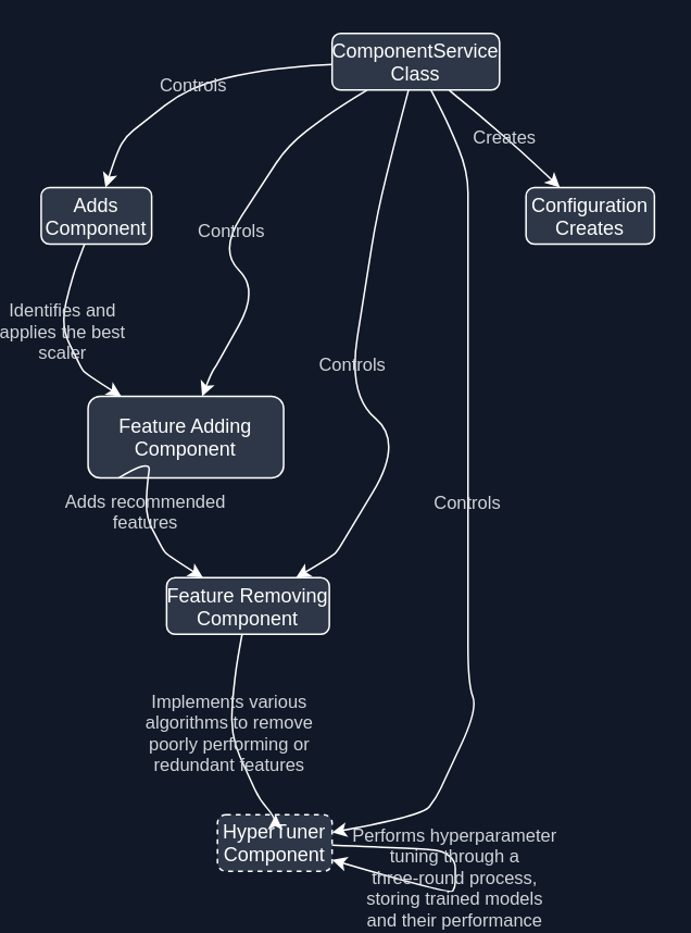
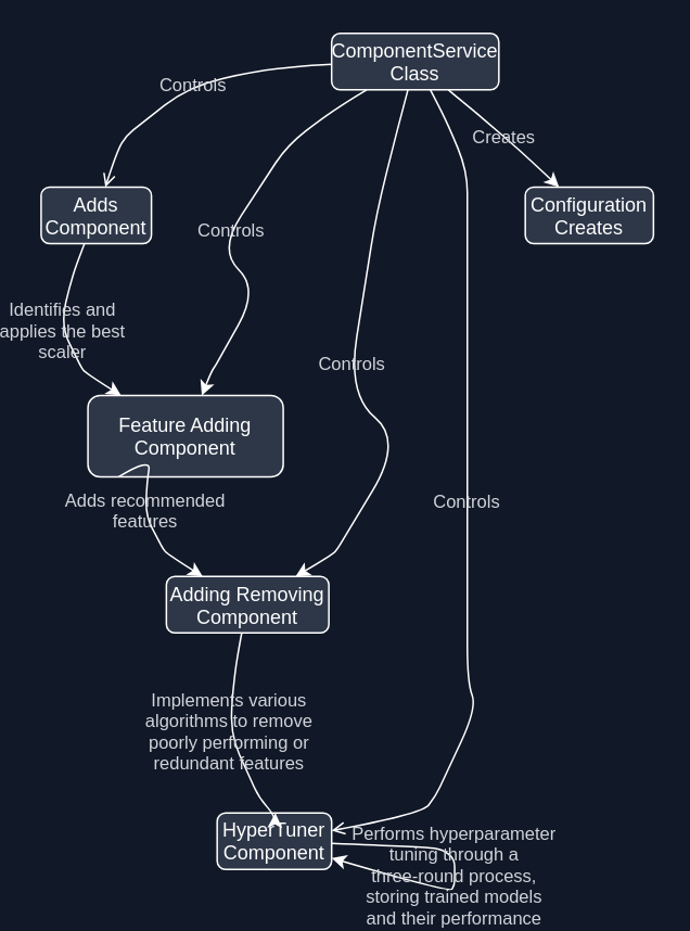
- <mxCell id="9" value="Controls" style="strokeColor=#FFFFFF;fontColor=#D1D5DB;curved=1;labelBackgroundColor=none;text-align=left;" parent="1" source="7" target="2" edge="1"><mxGeometry relative="1" as="geometry"><mxPoint x="59.63" y="111.12" as="sourcePoint" /><mxPoint x="63.296" y="101.6" as="targetPoint" /><Array as="points"><mxPoint x="188.75" y="39.41" /><mxPoint x="154.01" y="42.9" /><mxPoint x="111.705" y="52.35" /><mxPoint x="81.438" y="76.2" /><mxPoint x="73.252" y="82.65" /><mxPoint x="67.399" y="92.24" /></Array></mxGeometry></mxCell>
+ <mxCell id="9" value="Controls" style="strokeColor=#FFFFFF;fontColor=#D1D5DB;curved=1;labelBackgroundColor=none;text-align=left;endArrow=open;" parent="1" source="7" target="2" edge="1"><mxGeometry relative="1" as="geometry"><mxPoint x="59.63" y="111.12" as="sourcePoint" /><mxPoint x="63.296" y="101.6" as="targetPoint" /><Array as="points"><mxPoint x="188.75" y="39.41" /><mxPoint x="154.01" y="42.9" /><mxPoint x="111.705" y="52.35" /><mxPoint x="81.438" y="76.2" /><mxPoint x="73.252" y="82.65" /><mxPoint x="67.399" y="92.24" /></Array></mxGeometry></mxCell>
- <mxCell id="4" value="Feature Removing&#10;Component" style="rounded=1;strokeColor=#FFFFFF;fillColor=#2D3748;fontColor=#FFFFFF;" parent="1" vertex="1"><mxGeometry x="97.75" y="353.667" width="99.84" height="34.667" as="geometry" /></mxCell>
+ <mxCell id="4" value="Adding Removing&#10;Component" style="rounded=1;strokeColor=#FFFFFF;fillColor=#2D3748;fontColor=#FFFFFF;" parent="1" vertex="1"><mxGeometry x="97.75" y="353.667" width="99.84" height="34.667" as="geometry" /></mxCell>
- <mxCell id="12" value="Controls" style="strokeColor=#FFFFFF;fontColor=#D1D5DB;curved=1;labelBackgroundColor=none;text-align=left;" parent="1" source="7" target="5" edge="1"><mxGeometry relative="1" as="geometry"><mxPoint x="238.5" y="516.257" as="sourcePoint" /><mxPoint x="245.83" y="508.924" as="targetPoint" /><Array as="points"><mxPoint x="261.86" y="58.27" /><mxPoint x="271.09" y="76.53" /><mxPoint x="282.67" y="104.66" /><mxPoint x="282.67" y="130.8" /><mxPoint x="282.67" y="130.8" /><mxPoint x="282.67" y="130.8" /><mxPoint x="282.67" y="372" /><mxPoint x="282.67" y="419.08" /><mxPoint x="288.58" y="434.34" /><mxPoint x="268.67" y="477" /><mxPoint x="263.2" y="488.697" /><mxPoint x="254.59" y="499.679" /></Array></mxGeometry></mxCell>
+ <mxCell id="12" value="Controls" style="strokeColor=#FFFFFF;fontColor=#D1D5DB;curved=1;labelBackgroundColor=none;text-align=left;endArrow=open;" parent="1" source="7" target="5" edge="1"><mxGeometry relative="1" as="geometry"><mxPoint x="238.5" y="516.257" as="sourcePoint" /><mxPoint x="245.83" y="508.924" as="targetPoint" /><Array as="points"><mxPoint x="261.86" y="58.27" /><mxPoint x="271.09" y="76.53" /><mxPoint x="282.67" y="104.66" /><mxPoint x="282.67" y="130.8" /><mxPoint x="282.67" y="130.8" /><mxPoint x="282.67" y="130.8" /><mxPoint x="282.67" y="372" /><mxPoint x="282.67" y="419.08" /><mxPoint x="288.58" y="434.34" /><mxPoint x="268.67" y="477" /><mxPoint x="263.2" y="488.697" /><mxPoint x="254.59" y="499.679" /></Array></mxGeometry></mxCell>
- <mxCell id="5" value="HyperTuner&#10;Component" style="rounded=1;strokeColor=#FFFFFF;fillColor=#2D3748;fontColor=#FFFFFF;dashed=1;" parent="1" vertex="1"><mxGeometry x="128.948" y="498.997" width="70.344" height="34.667" as="geometry" /></mxCell>
+ <mxCell id="5" value="HyperTuner&#10;Component" style="rounded=1;strokeColor=#FFFFFF;fillColor=#2D3748;fontColor=#FFFFFF;" parent="1" vertex="1"><mxGeometry x="128.948" y="498.997" width="70.344" height="34.667" as="geometry" /></mxCell>
